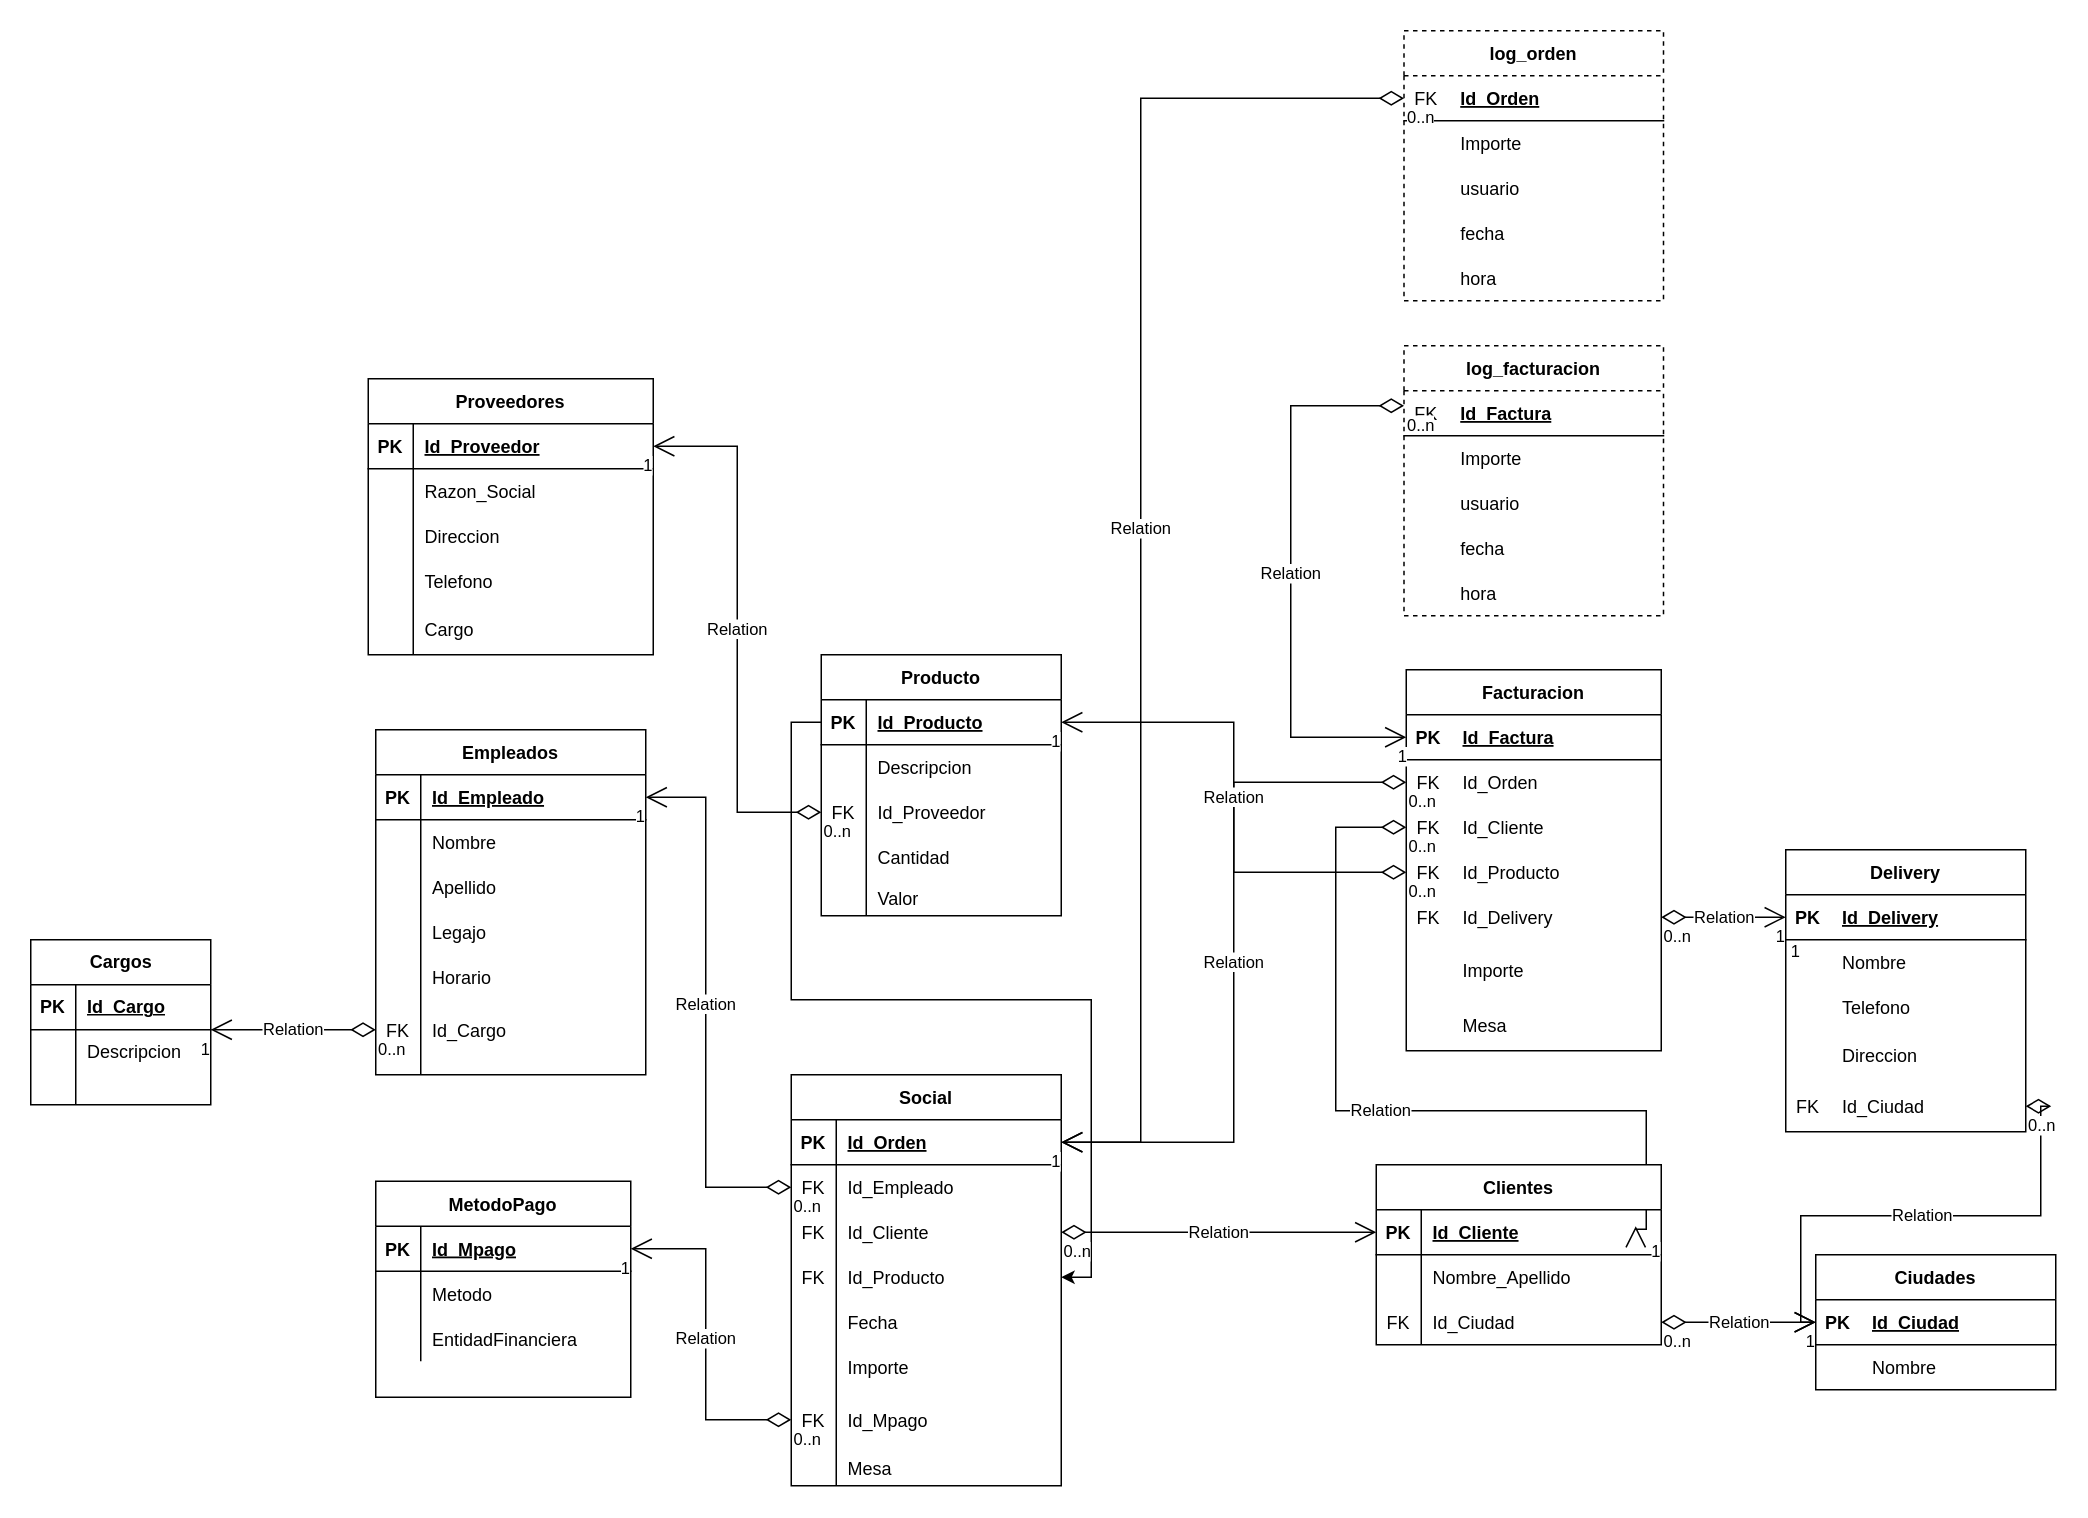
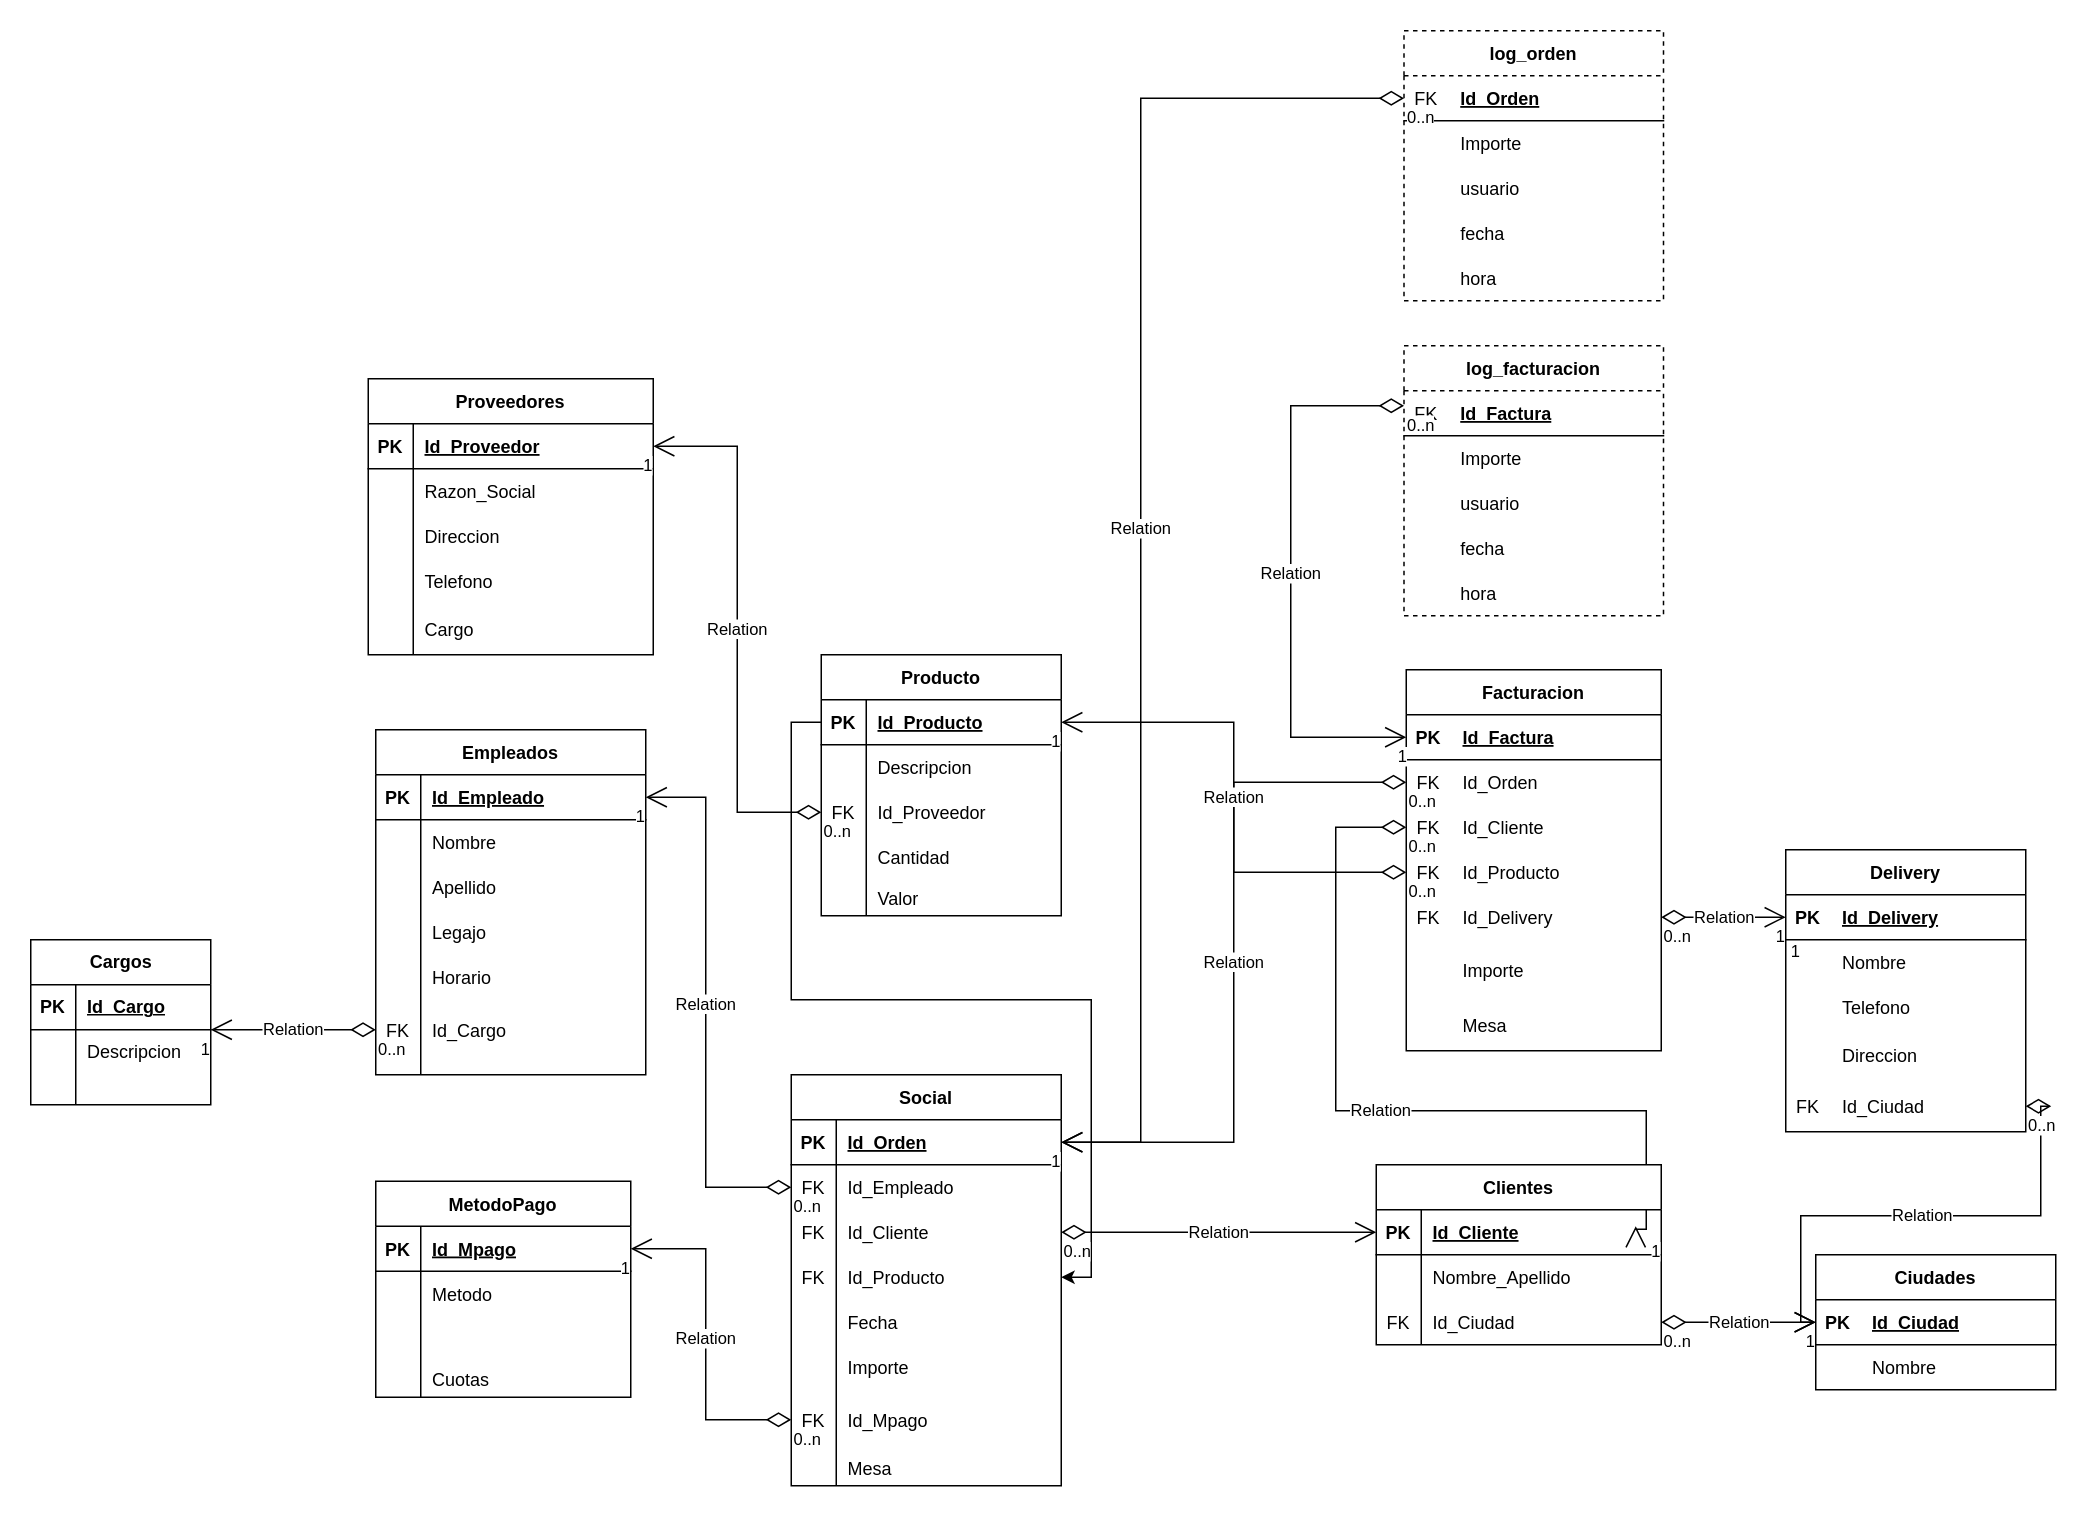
- <mxCell id="49" value="EntidadFinanciera" style="shape=partialRectangle;overflow=hidden;connectable=0;fillColor=none;top=0;left=0;bottom=0;right=0;align=left;spacingLeft=6;" parent="47" vertex="1"><mxGeometry x="30" width="140" height="30" as="geometry"><mxRectangle width="140" height="30" as="alternateBounds" /></mxGeometry></mxCell>
+ <mxCell id="52" value="Cuotas" style="shape=partialRectangle;overflow=hidden;connectable=0;fillColor=none;top=0;left=0;bottom=0;right=0;align=left;spacingLeft=6;" parent="50" vertex="1"><mxGeometry x="30" width="140" height="24" as="geometry"><mxRectangle width="140" height="24" as="alternateBounds" /></mxGeometry></mxCell>
